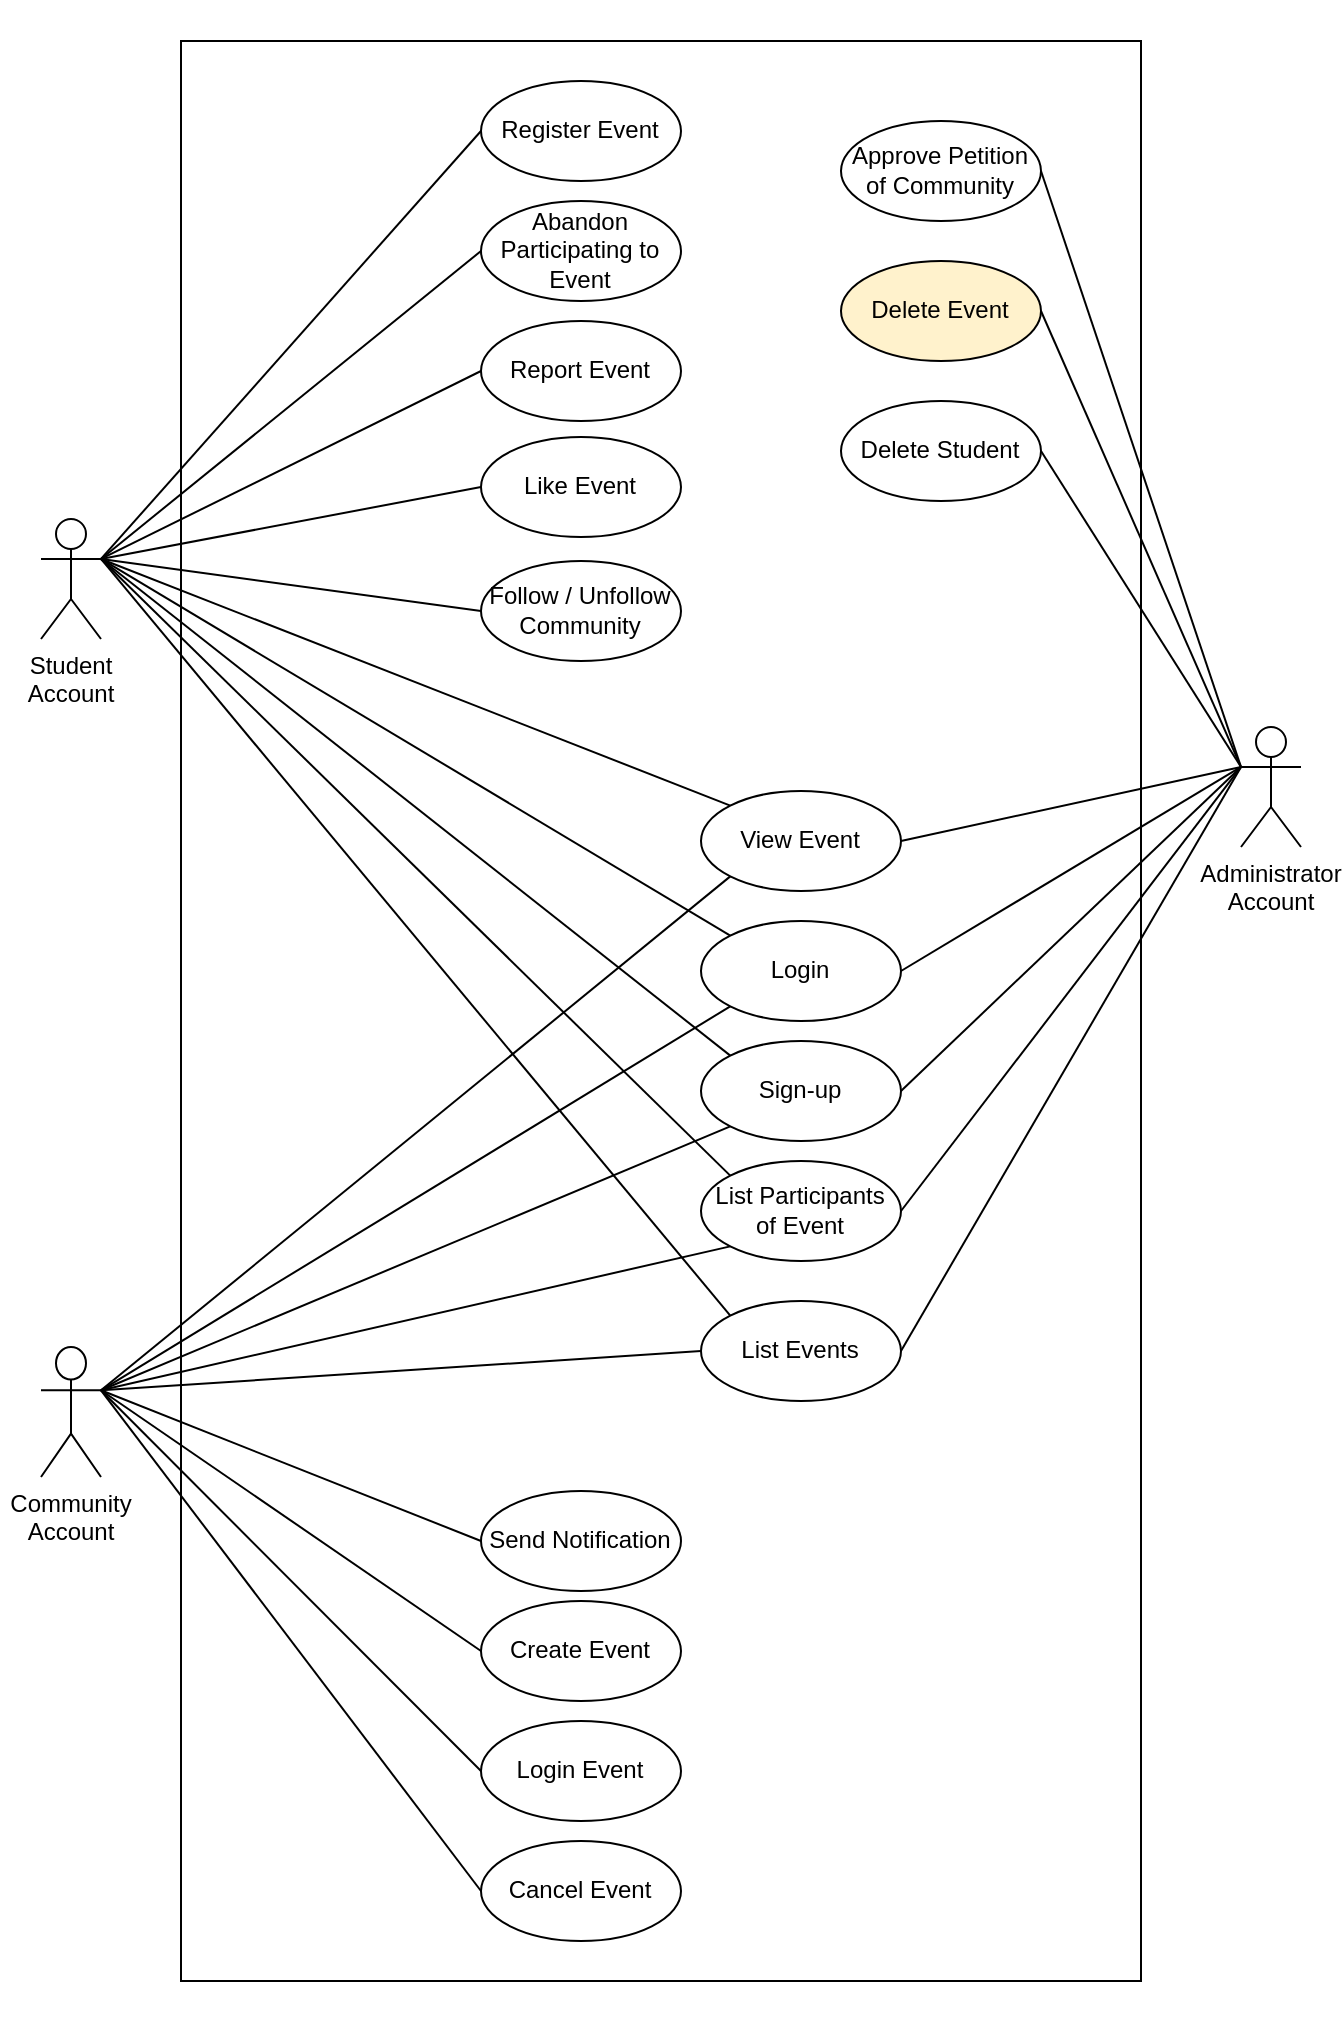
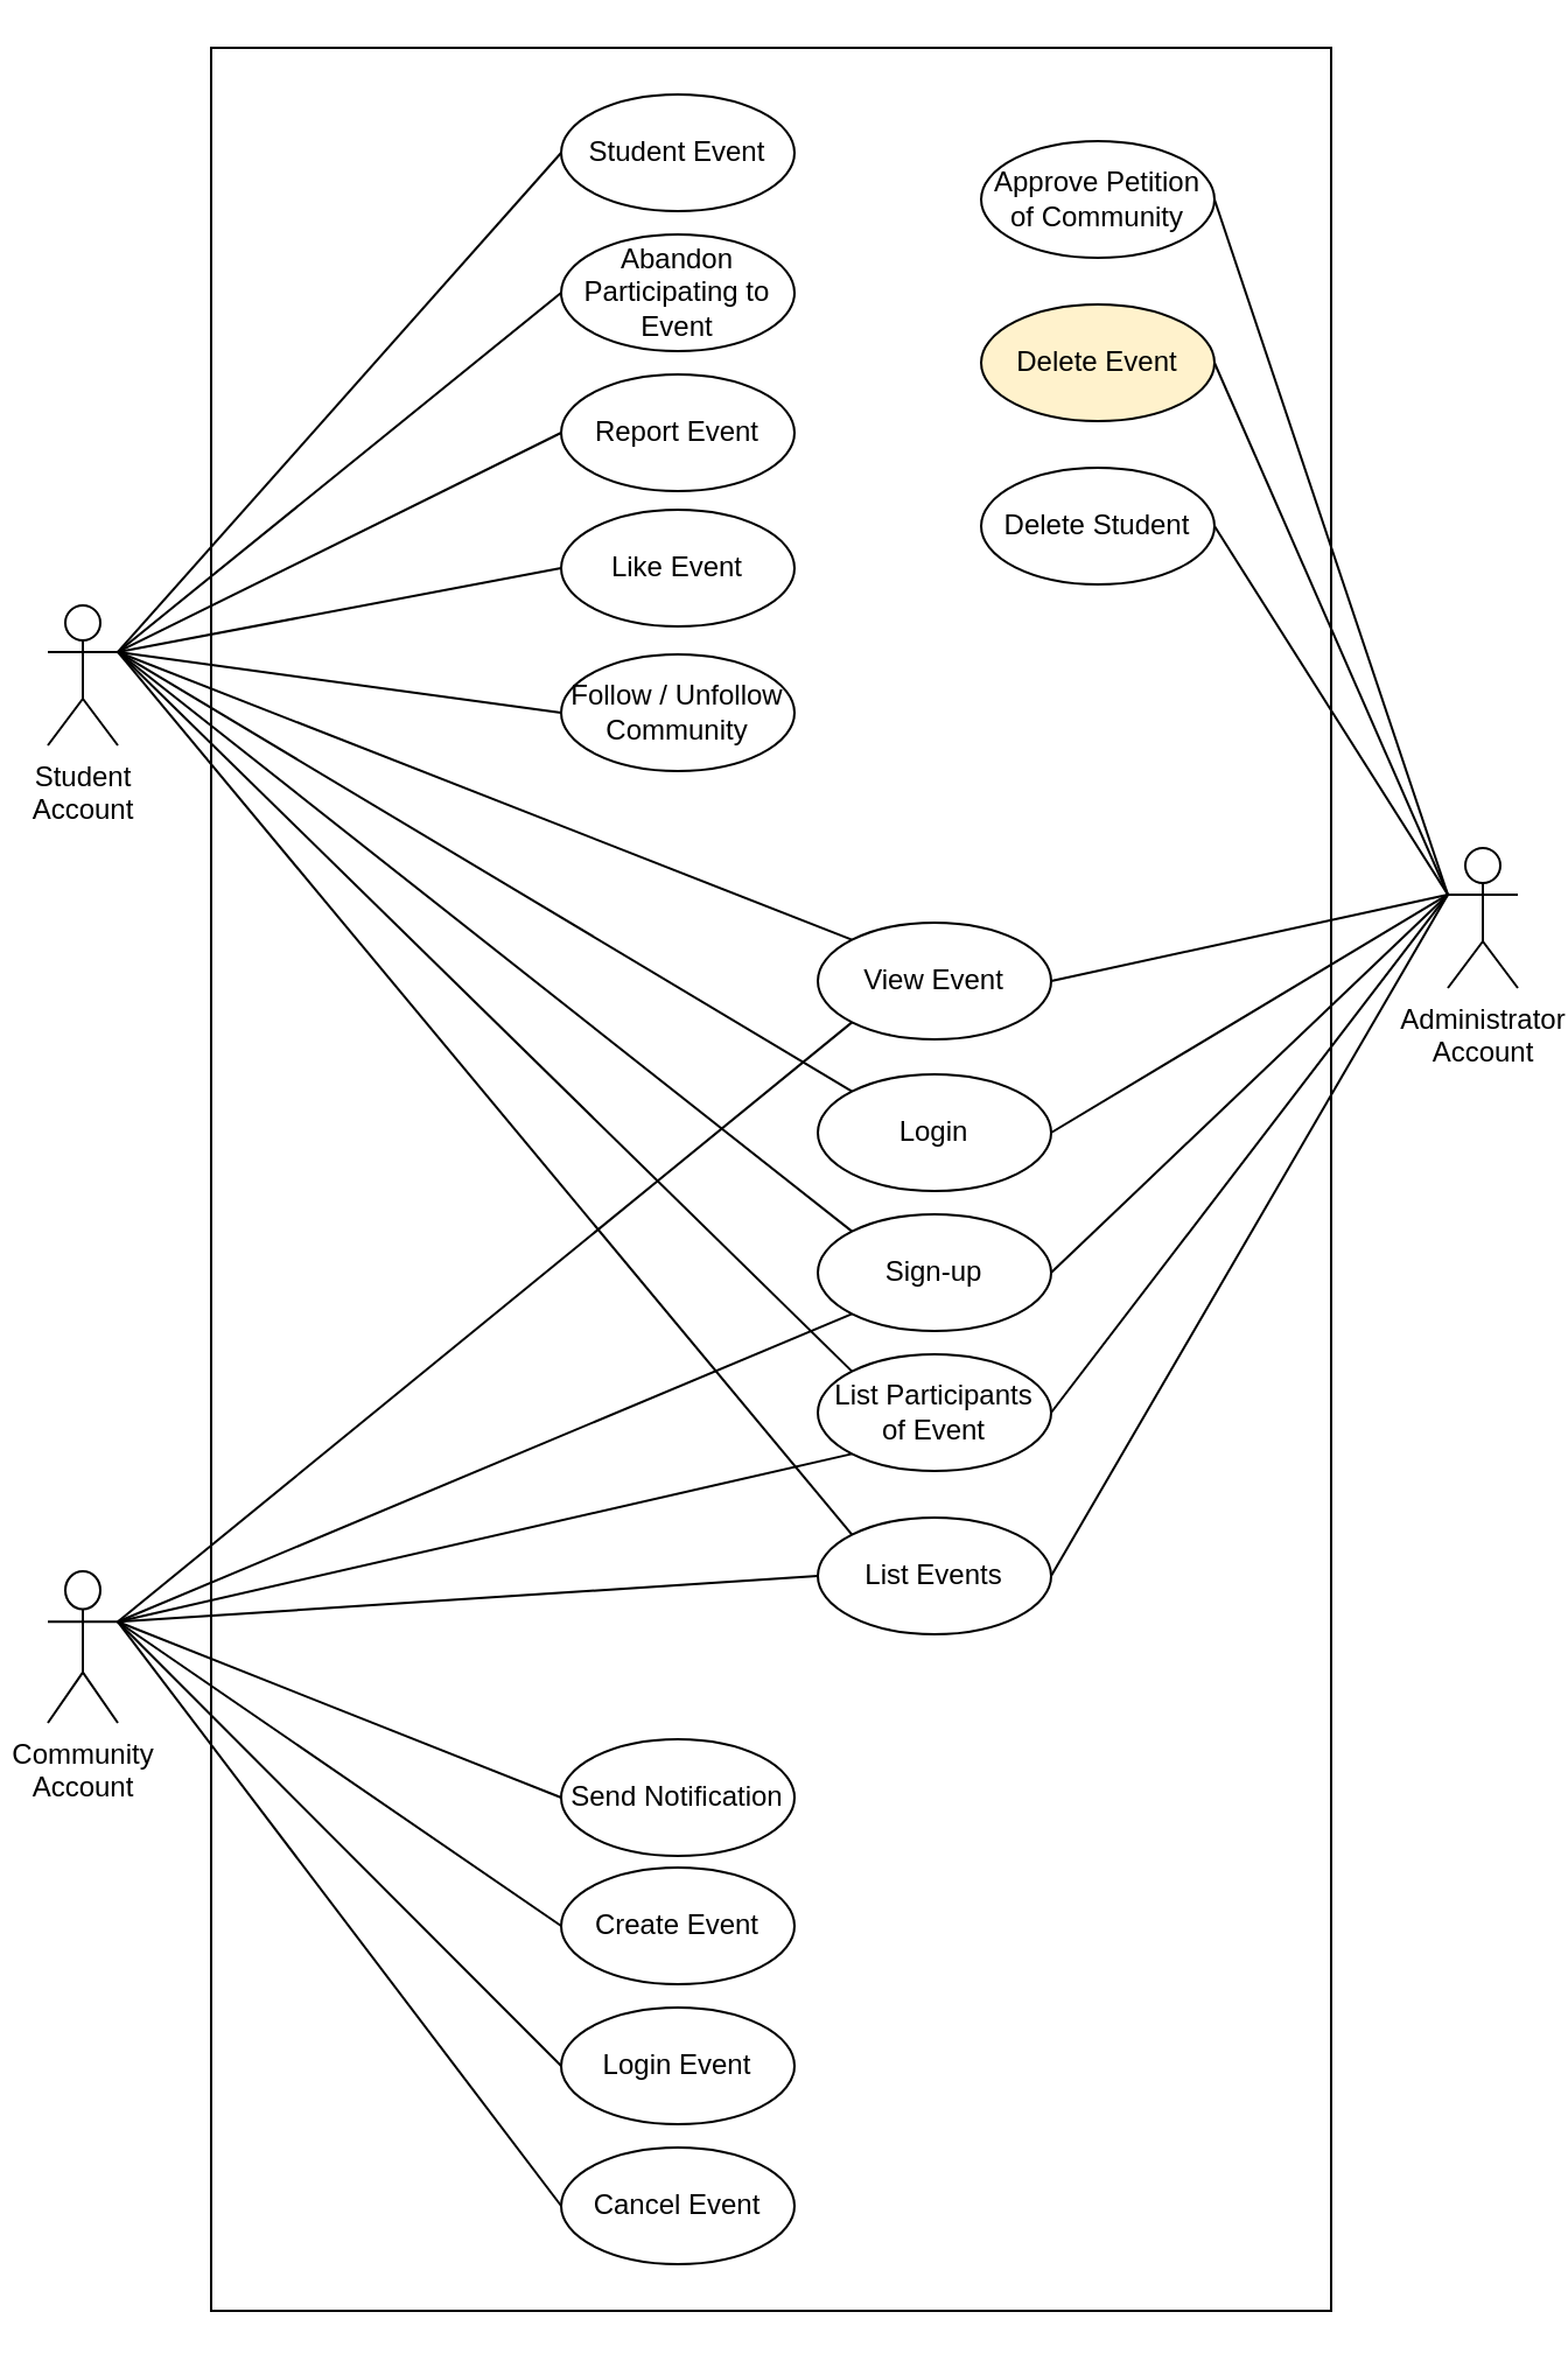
- <mxCell id="6" value="Register Event" style="ellipse;whiteSpace=wrap;html=1;" vertex="1" parent="1"><mxGeometry x="240" y="40" width="100" height="50" as="geometry" /></mxCell>
+ <mxCell id="6" value="Student Event" style="ellipse;whiteSpace=wrap;html=1;" vertex="1" parent="1"><mxGeometry x="240" y="40" width="100" height="50" as="geometry" /></mxCell>
- <mxCell id="44" value="" style="endArrow=none;html=1;rounded=0;entryX=0;entryY=1;entryDx=0;entryDy=0;exitX=1;exitY=0.333;exitDx=0;exitDy=0;exitPerimeter=0;" edge="1" parent="1" source="4" target="19"><mxGeometry width="50" height="50" relative="1" as="geometry"><mxPoint x="130" y="510" as="sourcePoint" /><mxPoint x="180" y="460" as="targetPoint" /></mxGeometry></mxCell>
